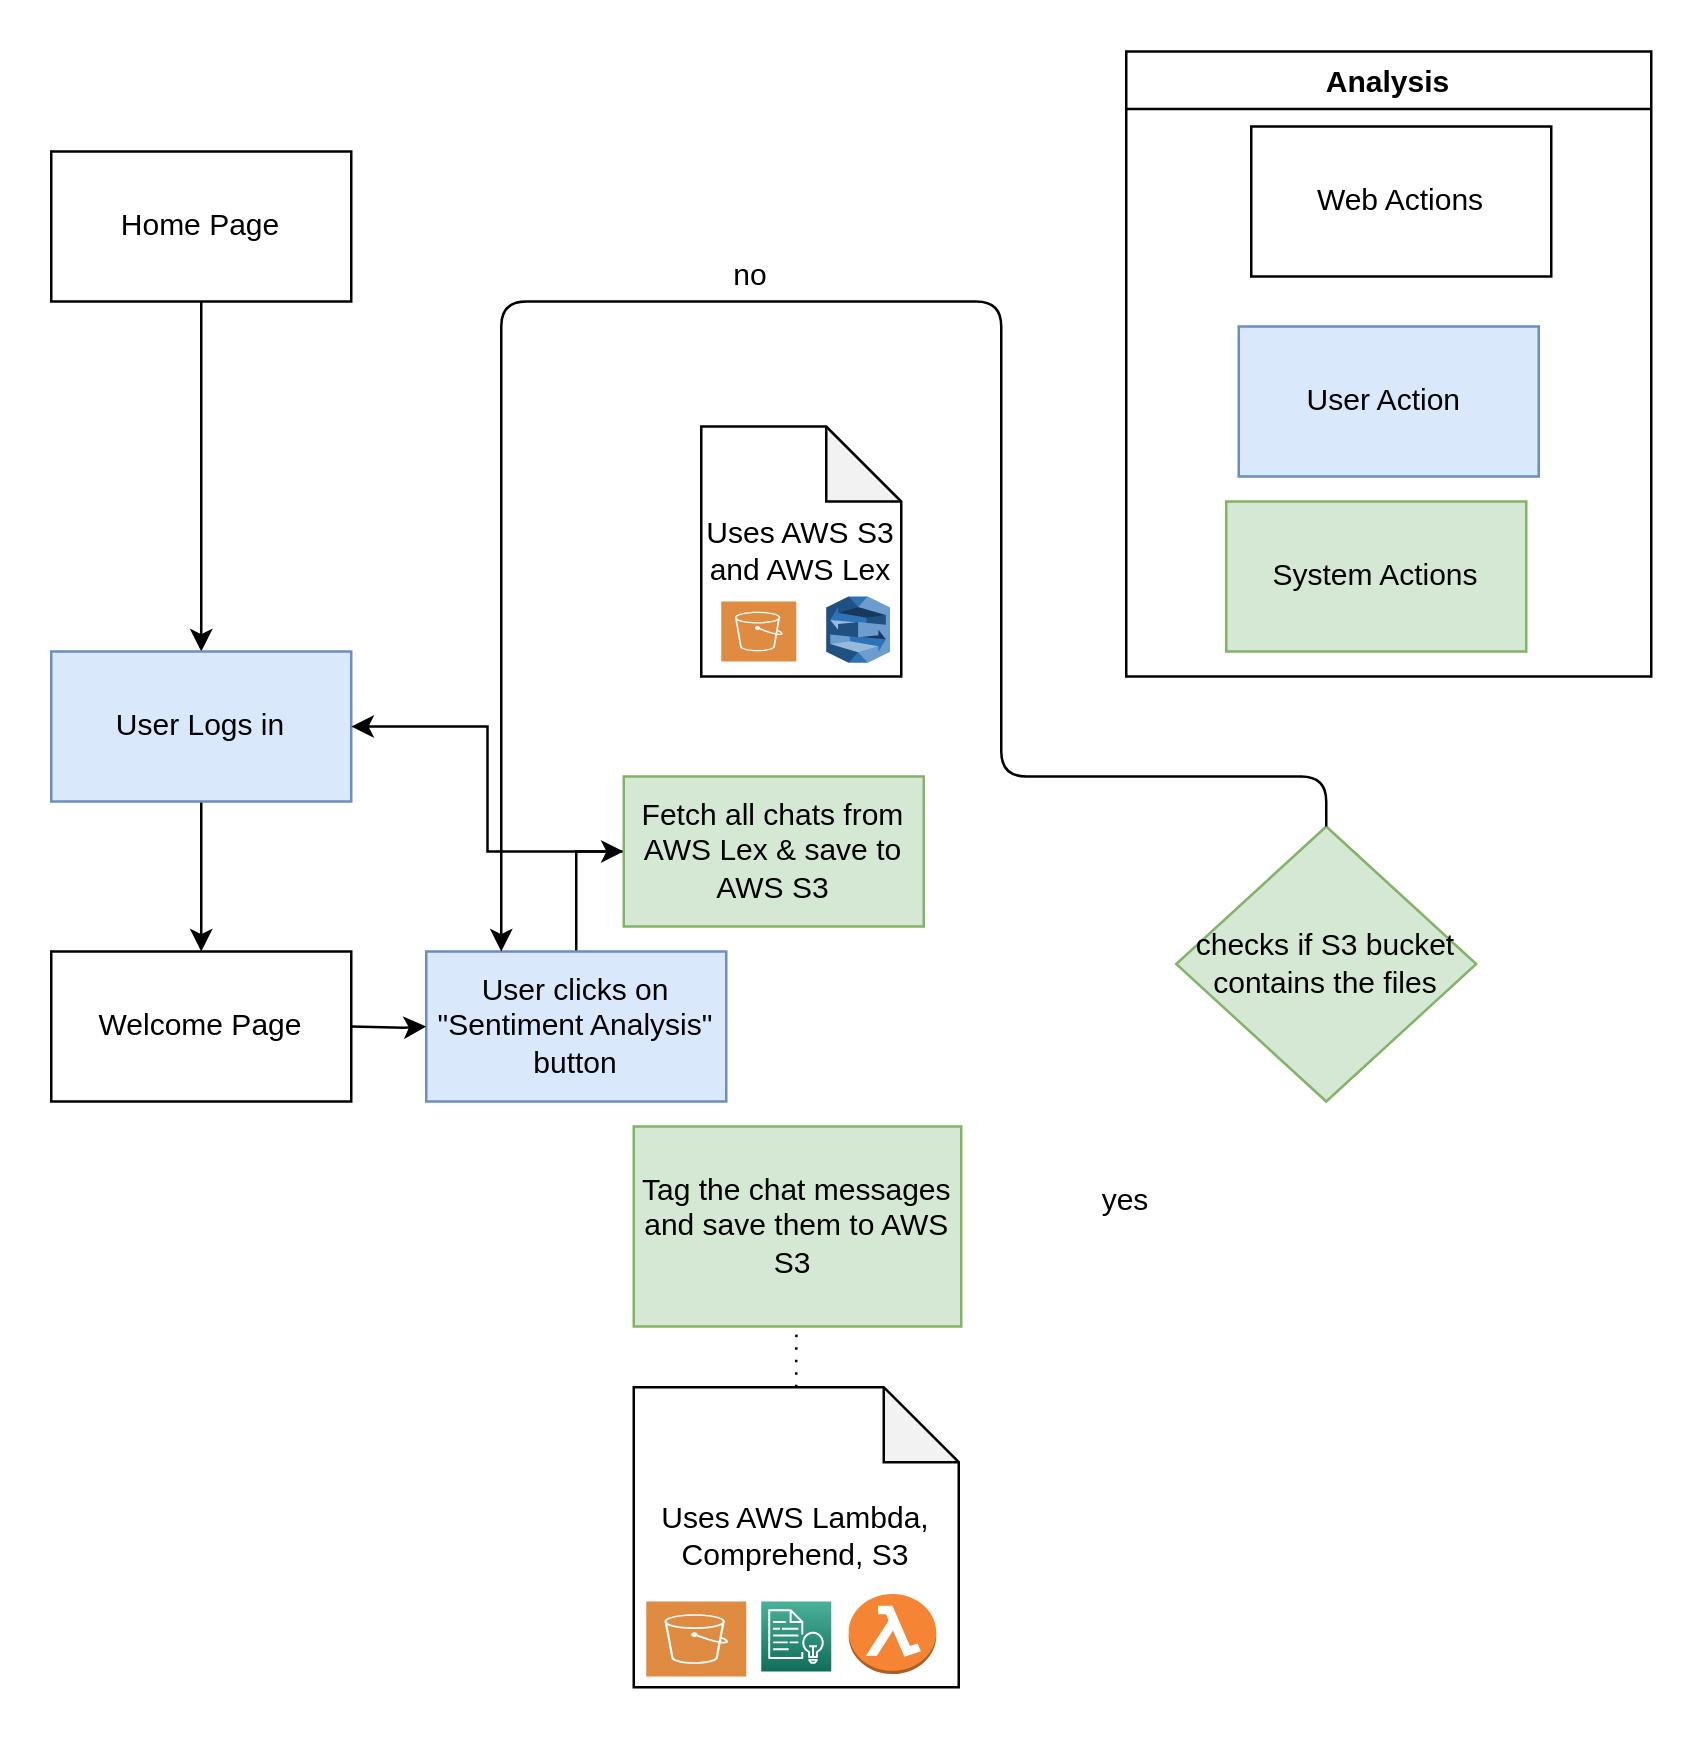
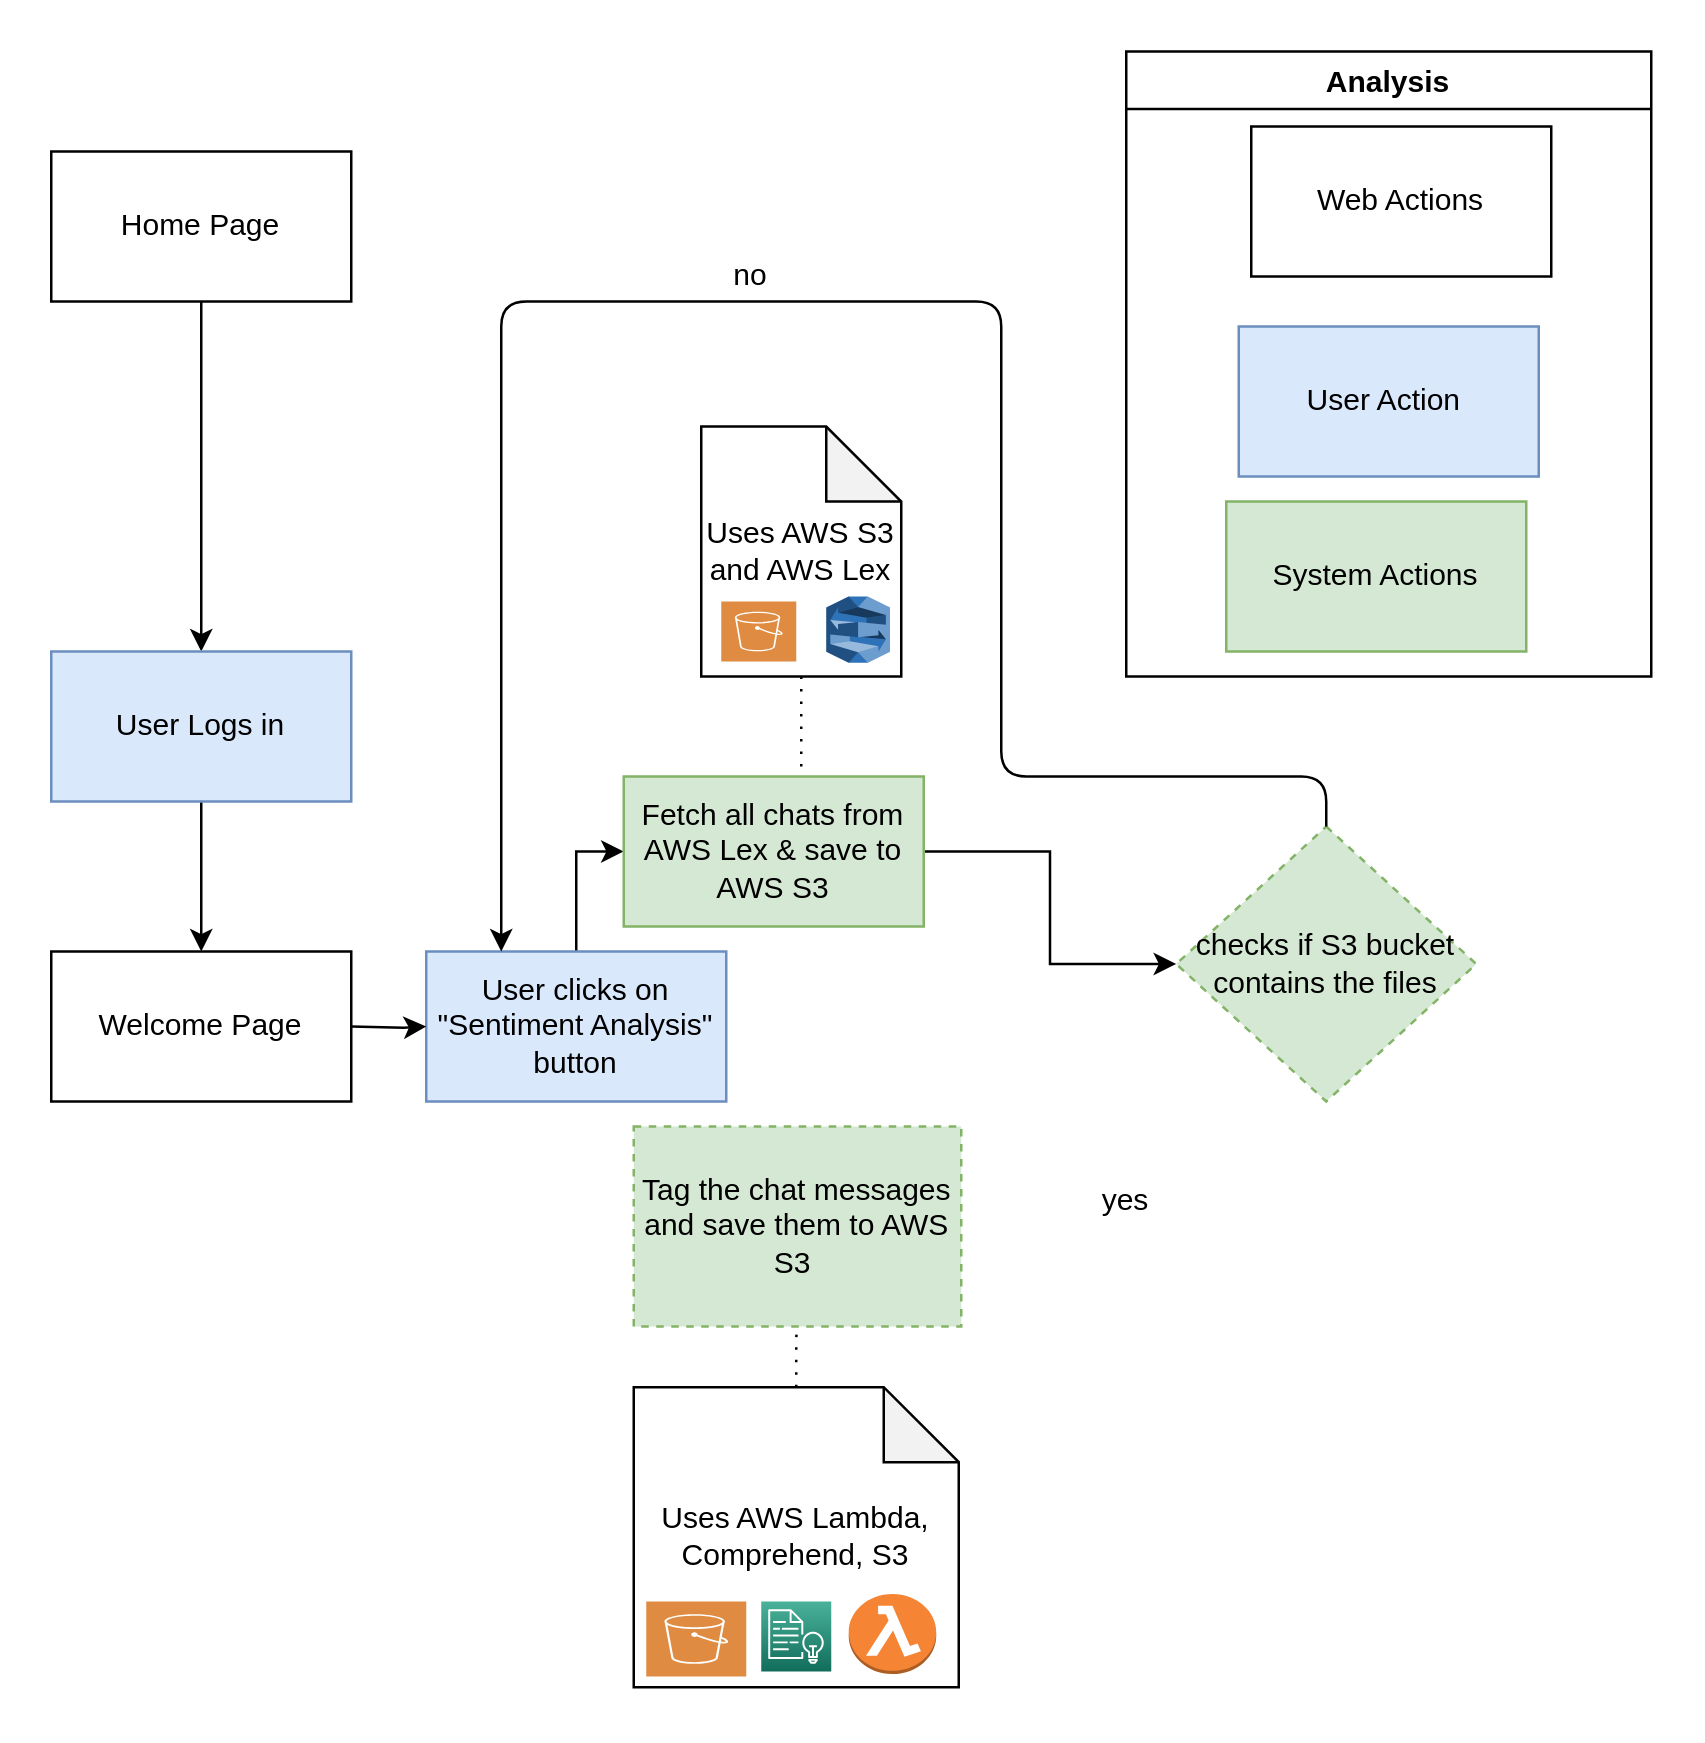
+ <mxCell id="12" value="" style="edgeStyle=orthogonalEdgeStyle;rounded=0;orthogonalLoop=1;jettySize=auto;html=1;dashed=1;dashPattern=1 4;endArrow=none;endFill=0;" parent="1" source="13" target="11" edge="1"><mxGeometry relative="1" as="geometry"><Array as="points"><mxPoint x="319" y="270" /><mxPoint x="319" y="270" /></Array></mxGeometry></mxCell>
- <mxCell id="10" value="" style="edgeStyle=orthogonalEdgeStyle;rounded=0;orthogonalLoop=1;jettySize=auto;html=1;endArrow=classic;endFill=1;" parent="1" source="11" target="5" edge="1"><mxGeometry relative="1" as="geometry"><mxPoint x="459" y="340" as="targetPoint" /></mxGeometry></mxCell>
+ <mxCell id="10" value="" style="edgeStyle=orthogonalEdgeStyle;rounded=0;orthogonalLoop=1;jettySize=auto;html=1;endArrow=classic;endFill=1;entryX=0;entryY=0.5;entryDx=0;entryDy=0;" parent="1" source="11" target="22" edge="1"><mxGeometry relative="1" as="geometry"><mxPoint x="459" y="340" as="targetPoint" /></mxGeometry></mxCell>
- <mxCell id="22" value="checks if S3 bucket contains the files" style="rhombus;whiteSpace=wrap;html=1;fillColor=#d5e8d4;strokeColor=#82b366;" parent="1" vertex="1"><mxGeometry x="470" y="330" width="120" height="110" as="geometry" /></mxCell>
+ <mxCell id="22" value="checks if S3 bucket contains the files" style="rhombus;whiteSpace=wrap;html=1;fillColor=#d5e8d4;strokeColor=#82b366;dashed=1;" parent="1" vertex="1"><mxGeometry x="470" y="330" width="120" height="110" as="geometry" /></mxCell>
- <mxCell id="9" value="Tag the chat messages and save them to AWS S3&amp;nbsp;" style="rounded=0;whiteSpace=wrap;html=1;fillColor=#d5e8d4;strokeColor=#82b366;" parent="1" vertex="1"><mxGeometry x="253" y="450" width="131" height="80" as="geometry" /></mxCell>
+ <mxCell id="9" value="Tag the chat messages and save them to AWS S3&amp;nbsp;" style="rounded=0;whiteSpace=wrap;html=1;fillColor=#d5e8d4;strokeColor=#82b366;dashed=1;" parent="1" vertex="1"><mxGeometry x="253" y="450" width="131" height="80" as="geometry" /></mxCell>
